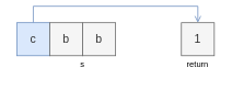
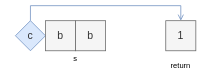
- <mxCell id="3" value="c" style="rounded=0;whiteSpace=wrap;html=1;fontSize=14;fillColor=#dae8fc;strokeColor=#6c8ebf;fontColor=#333333;" parent="1" vertex="1"><mxGeometry x="20" y="20" width="40" height="40" as="geometry" /></mxCell>
+ <mxCell id="3" value="c" style="rhombus;whiteSpace=wrap;html=1;fontSize=14;fillColor=#dae8fc;strokeColor=#6c8ebf;fontColor=#333333;" parent="1" vertex="1"><mxGeometry x="20" y="20" width="40" height="40" as="geometry" /></mxCell>
- <mxCell id="7" value="return" style="text;html=1;align=center;verticalAlign=middle;whiteSpace=wrap;rounded=0;fontSize=10;" parent="1" vertex="1"><mxGeometry x="220" y="60" width="40" height="20" as="geometry" /></mxCell>
+ <mxCell id="7" value="return" style="text;html=1;align=center;verticalAlign=middle;whiteSpace=wrap;rounded=0;fontSize=10;" parent="1" vertex="1"><mxGeometry x="220" y="70" width="40" height="20" as="geometry" /></mxCell>
